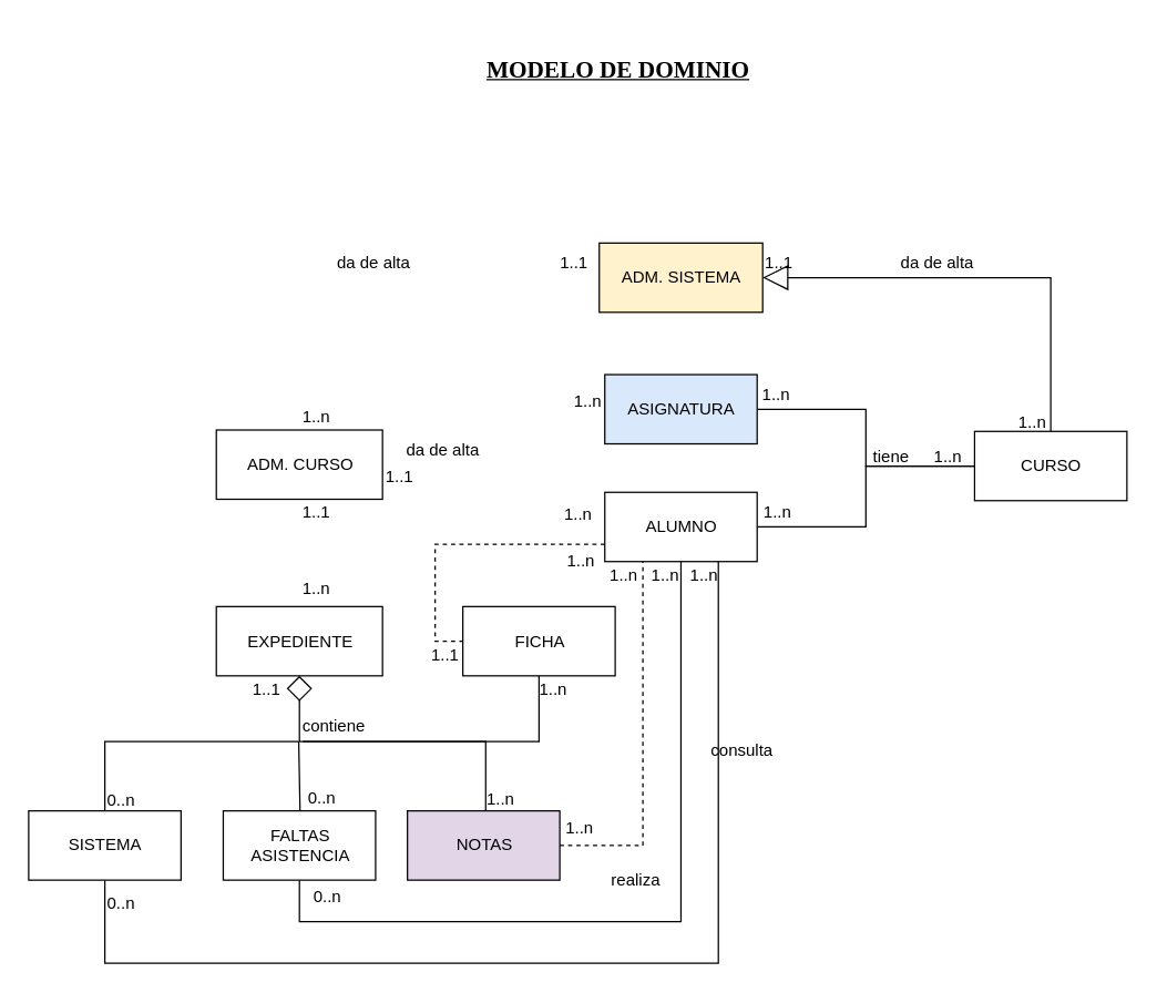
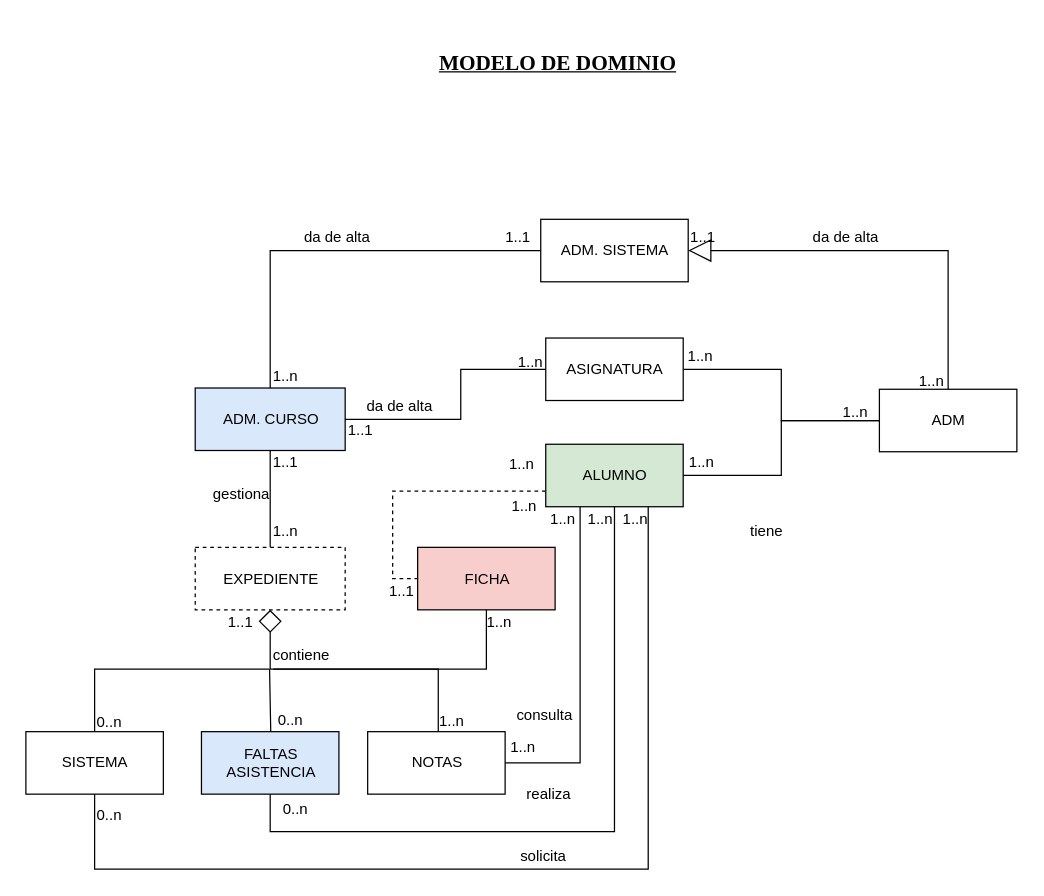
+ <mxCell id="9" style="edgeStyle=orthogonalEdgeStyle;rounded=0;orthogonalLoop=1;jettySize=auto;html=1;entryX=0;entryY=0.5;entryDx=0;entryDy=0;endArrow=none;endFill=0;exitX=0.5;exitY=0;exitDx=0;exitDy=0;" parent="1" source="11" target="2" edge="1"><mxGeometry relative="1" as="geometry"><Array as="points"><mxPoint x="215.5" y="200" /></Array></mxGeometry></mxCell>
- <mxCell id="2" value="ADM. SISTEMA" style="html=1;fillColor=#fff2cc;" parent="1" vertex="1"><mxGeometry x="432" y="175" width="118" height="50" as="geometry" /></mxCell>
+ <mxCell id="2" value="ADM. SISTEMA" style="html=1;" parent="1" vertex="1"><mxGeometry x="432" y="175" width="118" height="50" as="geometry" /></mxCell>
- <mxCell id="16" value="ASIGNATURA" style="html=1;fillColor=#dae8fc;" parent="1" vertex="1"><mxGeometry x="436" y="270" width="110" height="50" as="geometry" /></mxCell>
+ <mxCell id="16" value="ASIGNATURA" style="html=1;" parent="1" vertex="1"><mxGeometry x="436" y="270" width="110" height="50" as="geometry" /></mxCell>
+ <mxCell id="15" style="edgeStyle=orthogonalEdgeStyle;rounded=0;orthogonalLoop=1;jettySize=auto;html=1;endArrow=none;endFill=0;endSize=16;entryX=1;entryY=0.5;entryDx=0;entryDy=0;exitX=0;exitY=0.5;exitDx=0;exitDy=0;" parent="1" source="16" target="11" edge="1"><mxGeometry relative="1" as="geometry"><mxPoint x="298" y="295" as="targetPoint" /><Array as="points"><mxPoint x="368" y="295" /><mxPoint x="368" y="335" /></Array></mxGeometry></mxCell>
- <mxCell id="36" value="tiene" style="text;html=1;resizable=0;points=[];autosize=1;align=left;verticalAlign=top;spacingTop=-4;" parent="1" vertex="1"><mxGeometry x="628" y="320" width="40" height="20" as="geometry" /></mxCell>
+ <mxCell id="36" value="tiene" style="text;html=1;resizable=0;points=[];autosize=1;align=left;verticalAlign=top;spacingTop=-4;" parent="1" vertex="1"><mxGeometry x="598" y="415" width="40" height="20" as="geometry" /></mxCell>
- <mxCell id="11" value="&lt;div&gt;ADM. CURSO&lt;br&gt;&lt;/div&gt;" style="html=1;" parent="1" vertex="1"><mxGeometry x="155.5" y="310" width="120" height="50" as="geometry" /></mxCell>
+ <mxCell id="11" value="&lt;div&gt;ADM. CURSO&lt;br&gt;&lt;/div&gt;" style="html=1;fillColor=#dae8fc;" parent="1" vertex="1"><mxGeometry x="155.5" y="310" width="120" height="50" as="geometry" /></mxCell>
- <mxCell id="8" value="CURSO" style="html=1;" parent="1" vertex="1"><mxGeometry x="703" y="311" width="110" height="50" as="geometry" /></mxCell>
+ <mxCell id="8" value="ADM" style="html=1;" parent="1" vertex="1"><mxGeometry x="703" y="311" width="110" height="50" as="geometry" /></mxCell>
- <mxCell id="5" value="ALUMNO" style="html=1;" parent="1" vertex="1"><mxGeometry x="436" y="355" width="110" height="50" as="geometry" /></mxCell>
+ <mxCell id="5" value="ALUMNO" style="html=1;fillColor=#d5e8d4;" parent="1" vertex="1"><mxGeometry x="436" y="355" width="110" height="50" as="geometry" /></mxCell>
+ <mxCell id="35" value="gestiona" style="text;html=1;resizable=0;points=[];autosize=1;align=left;verticalAlign=top;spacingTop=-4;" parent="1" vertex="1"><mxGeometry x="168" y="385" width="60" height="20" as="geometry" /></mxCell>
+ <mxCell id="10" style="edgeStyle=orthogonalEdgeStyle;rounded=0;orthogonalLoop=1;jettySize=auto;html=1;entryX=0.5;entryY=0;entryDx=0;entryDy=0;endArrow=none;endFill=0;" parent="1" source="11" target="54" edge="1"><mxGeometry relative="1" as="geometry" /></mxCell>
- <mxCell id="54" value="EXPEDIENTE" style="html=1;" parent="1" vertex="1"><mxGeometry x="155.5" y="437.5" width="120" height="50" as="geometry" /></mxCell>
+ <mxCell id="54" value="EXPEDIENTE" style="html=1;dashed=1;" parent="1" vertex="1"><mxGeometry x="155.5" y="437.5" width="120" height="50" as="geometry" /></mxCell>
- <mxCell id="51" value="FICHA" style="html=1;" parent="1" vertex="1"><mxGeometry x="333.5" y="437.5" width="110" height="50" as="geometry" /></mxCell>
+ <mxCell id="51" value="FICHA" style="html=1;fillColor=#f8cecc;" parent="1" vertex="1"><mxGeometry x="333.5" y="437.5" width="110" height="50" as="geometry" /></mxCell>
- <mxCell id="30" style="edgeStyle=orthogonalEdgeStyle;rounded=0;orthogonalLoop=1;jettySize=auto;html=1;entryX=0.25;entryY=1;entryDx=0;entryDy=0;endArrow=none;endFill=0;endSize=16;dashed=1;" parent="1" source="31" target="5" edge="1"><mxGeometry relative="1" as="geometry" /></mxCell>
+ <mxCell id="30" style="edgeStyle=orthogonalEdgeStyle;rounded=0;orthogonalLoop=1;jettySize=auto;html=1;entryX=0.25;entryY=1;entryDx=0;entryDy=0;endArrow=none;endFill=0;endSize=16;" parent="1" source="31" target="5" edge="1"><mxGeometry relative="1" as="geometry" /></mxCell>
- <mxCell id="37" value="consulta" style="text;html=1;resizable=0;points=[];autosize=1;align=left;verticalAlign=top;spacingTop=-4;" parent="1" vertex="1"><mxGeometry x="510.5" y="532" width="60" height="20" as="geometry" /></mxCell>
+ <mxCell id="37" value="consulta" style="text;html=1;resizable=0;points=[];autosize=1;align=left;verticalAlign=top;spacingTop=-4;" parent="1" vertex="1"><mxGeometry x="410.5" y="562" width="60" height="20" as="geometry" /></mxCell>
- <mxCell id="28" value="&lt;div&gt;FALTAS &lt;br&gt;&lt;/div&gt;&lt;div&gt;ASISTENCIA&lt;/div&gt;" style="html=1;" parent="1" vertex="1"><mxGeometry x="160.5" y="585" width="110" height="50" as="geometry" /></mxCell>
+ <mxCell id="28" value="&lt;div&gt;FALTAS &lt;br&gt;&lt;/div&gt;&lt;div&gt;ASISTENCIA&lt;/div&gt;" style="html=1;fillColor=#dae8fc;" parent="1" vertex="1"><mxGeometry x="160.5" y="585" width="110" height="50" as="geometry" /></mxCell>
- <mxCell id="31" value="NOTAS" style="html=1;fillColor=#e1d5e7;" parent="1" vertex="1"><mxGeometry x="293.5" y="585" width="110" height="50" as="geometry" /></mxCell>
+ <mxCell id="31" value="NOTAS" style="html=1;" parent="1" vertex="1"><mxGeometry x="293.5" y="585" width="110" height="50" as="geometry" /></mxCell>
- <mxCell id="39" value="realiza" style="text;html=1;resizable=0;points=[];autosize=1;align=left;verticalAlign=top;spacingTop=-4;" parent="1" vertex="1"><mxGeometry x="438.5" y="625" width="50" height="20" as="geometry" /></mxCell>
+ <mxCell id="39" value="realiza" style="text;html=1;resizable=0;points=[];autosize=1;align=left;verticalAlign=top;spacingTop=-4;" parent="1" vertex="1"><mxGeometry x="418.5" y="625" width="50" height="20" as="geometry" /></mxCell>
+ <mxCell id="38" value="solicita" style="text;html=1;resizable=0;points=[];autosize=1;align=left;verticalAlign=top;spacingTop=-4;" parent="1" vertex="1"><mxGeometry x="413.5" y="675" width="50" height="20" as="geometry" /></mxCell>
